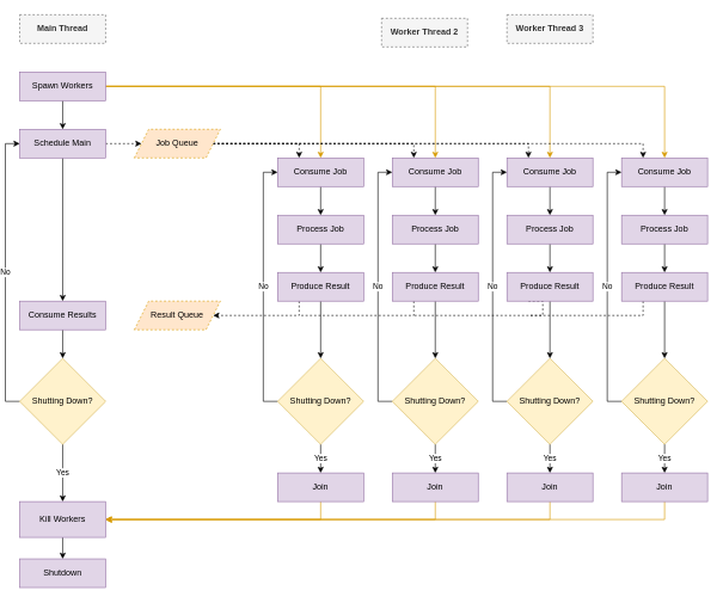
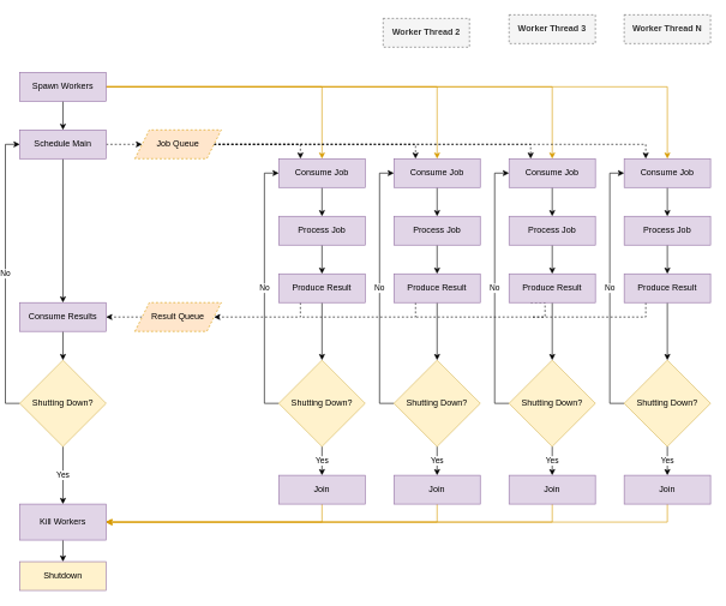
- <mxCell id="16" value="&lt;b&gt;Main Thread&lt;/b&gt;" style="rounded=0;whiteSpace=wrap;html=1;dashed=1;fillColor=#f5f5f5;strokeColor=#666666;fontColor=#333333;" vertex="1" parent="1"><mxGeometry x="20" y="20" width="120" height="40" as="geometry" /></mxCell>
+ <mxCell id="19" value="&lt;b&gt;Worker Thread N&lt;/b&gt;" style="rounded=0;whiteSpace=wrap;html=1;dashed=1;fillColor=#f5f5f5;strokeColor=#666666;fontColor=#333333;" vertex="1" parent="1"><mxGeometry x="860" y="20" width="120" height="40" as="geometry" /></mxCell>
+ <mxCell id="22" style="edgeStyle=orthogonalEdgeStyle;rounded=0;orthogonalLoop=1;jettySize=auto;html=1;exitX=0;exitY=0.5;exitDx=0;exitDy=0;entryX=1;entryY=0.5;entryDx=0;entryDy=0;dashed=1;" edge="1" parent="1" source="23" target="21"><mxGeometry relative="1" as="geometry" /></mxCell>
- <mxCell id="53" value="Shutdown" style="rounded=0;whiteSpace=wrap;html=1;fillColor=#e1d5e7;strokeColor=#9673a6;" vertex="1" parent="1"><mxGeometry x="20" y="780" width="120" height="40" as="geometry" /></mxCell>
+ <mxCell id="53" value="Shutdown" style="rounded=0;whiteSpace=wrap;html=1;fillColor=#fff2cc;strokeColor=#9673a6;" vertex="1" parent="1"><mxGeometry x="20" y="780" width="120" height="40" as="geometry" /></mxCell>
